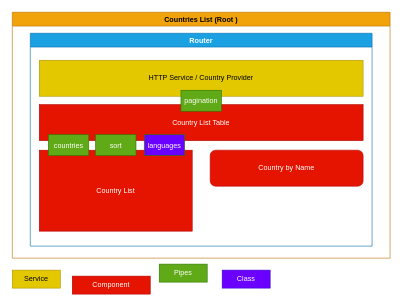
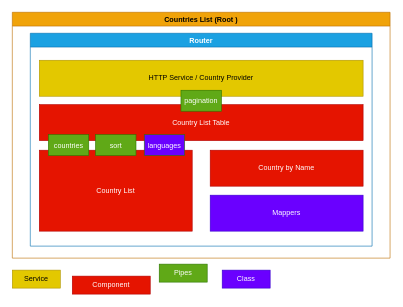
- <mxCell id="5" value="Country by Name" style="whiteSpace=wrap;html=1;fillColor=#e51400;fontColor=#ffffff;strokeColor=#B20000;rounded=1;" vertex="1" parent="3"><mxGeometry x="300" y="195" width="255" height="60" as="geometry" /></mxCell>
+ <mxCell id="5" value="Country by Name" style="rounded=0;whiteSpace=wrap;html=1;fillColor=#e51400;fontColor=#ffffff;strokeColor=#B20000;" vertex="1" parent="3"><mxGeometry x="300" y="195" width="255" height="60" as="geometry" /></mxCell>
+ <mxCell id="12" value="Mappers" style="rounded=0;whiteSpace=wrap;html=1;fillColor=#6a00ff;fontColor=#ffffff;strokeColor=#3700CC;" vertex="1" parent="3"><mxGeometry x="300" y="270" width="255" height="60" as="geometry" /></mxCell>
